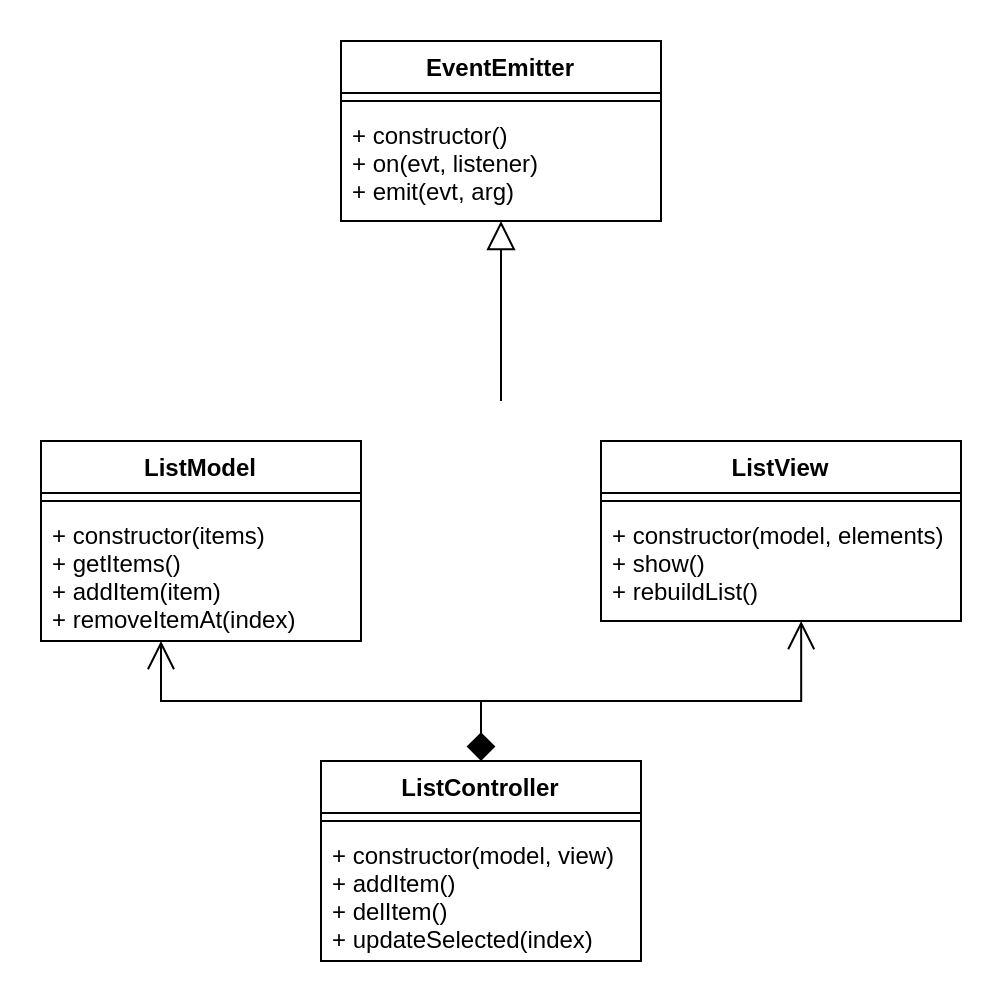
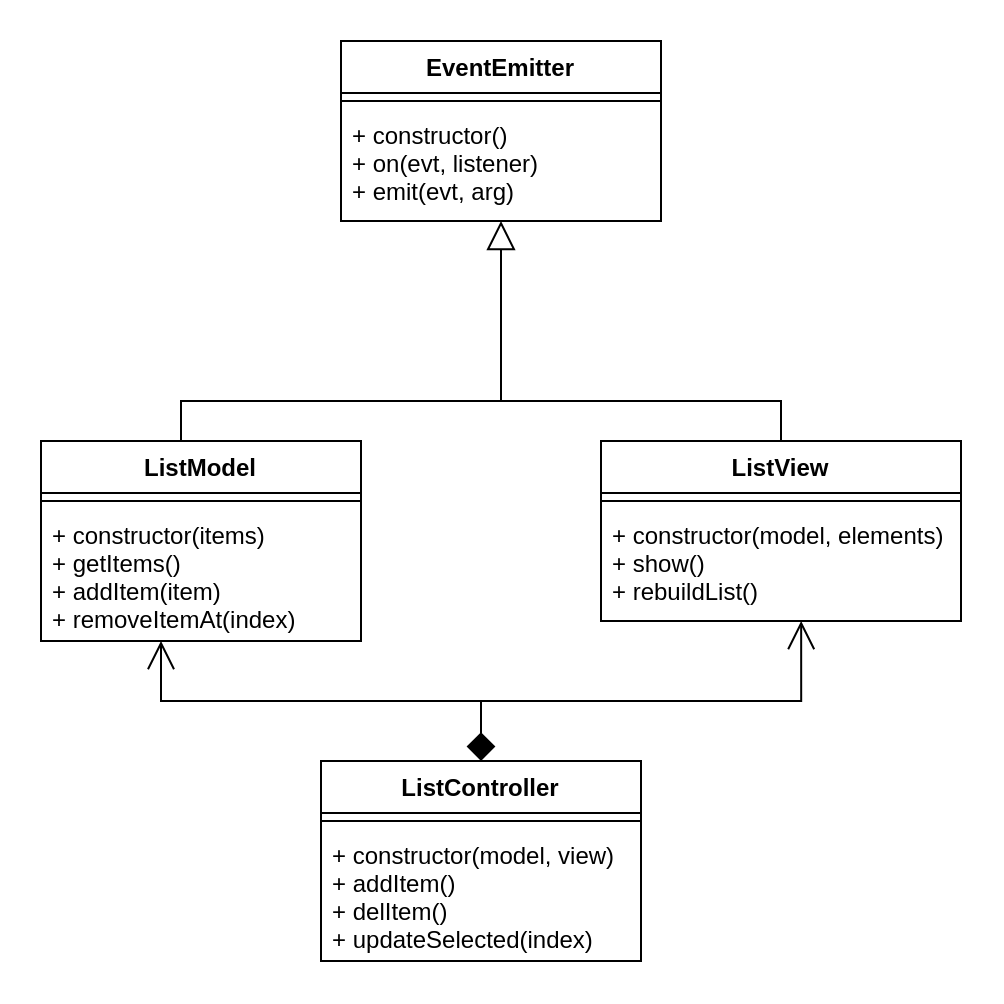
+ <mxCell id="2" style="edgeStyle=orthogonalEdgeStyle;rounded=0;orthogonalLoop=1;jettySize=auto;html=1;entryX=0.5;entryY=0;entryDx=0;entryDy=0;endArrow=none;endFill=0;" edge="1" parent="1" source="4" target="7"><mxGeometry relative="1" as="geometry"><Array as="points"><mxPoint x="90" y="200" /><mxPoint x="390" y="200" /></Array></mxGeometry></mxCell>
